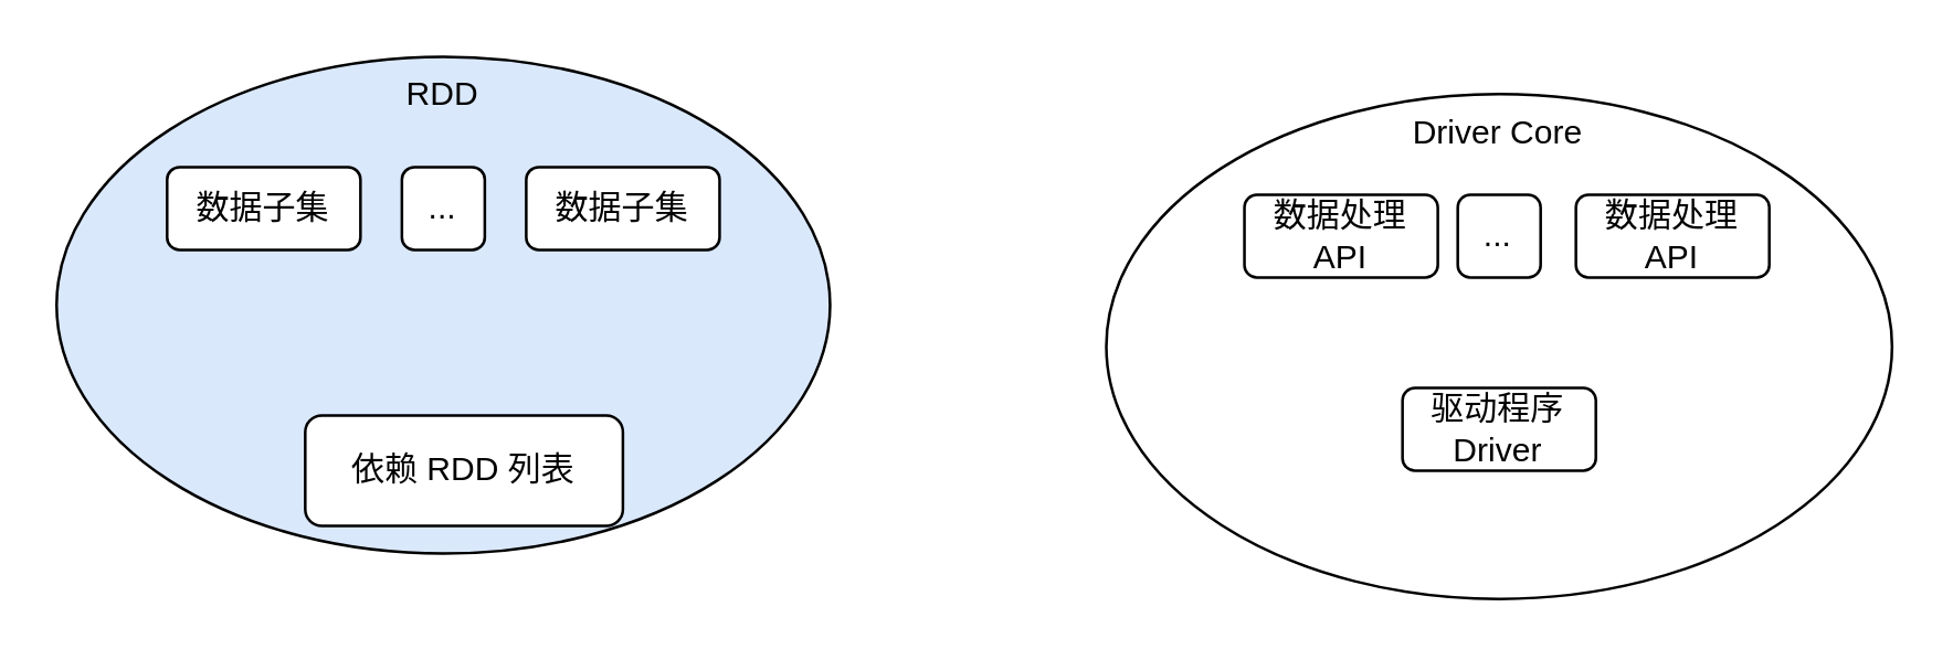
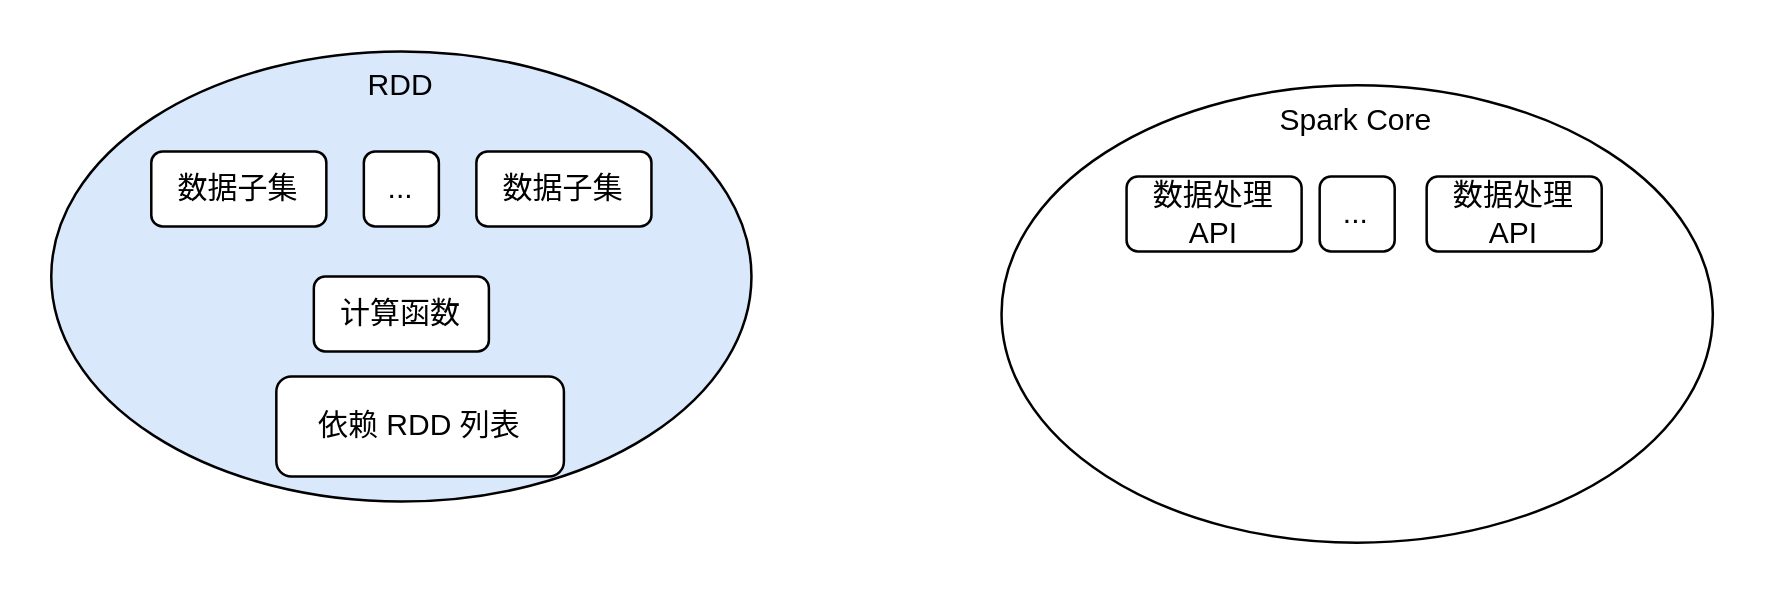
- <mxCell id="8" value="Driver Core" style="ellipse;whiteSpace=wrap;html=1;verticalAlign=top;" parent="1" vertex="1"><mxGeometry x="400" y="33.57" width="284.44" height="182.86" as="geometry" /></mxCell>
+ <mxCell id="8" value="Spark Core" style="ellipse;whiteSpace=wrap;html=1;verticalAlign=top;" parent="1" vertex="1"><mxGeometry x="400" y="33.57" width="284.44" height="182.86" as="geometry" /></mxCell>
+ <mxCell id="6" value="计算函数" style="rounded=1;whiteSpace=wrap;html=1;" parent="1" vertex="1"><mxGeometry x="125" y="110" width="70" height="30" as="geometry" /></mxCell>
- <mxCell id="12" value="驱动程序 Driver" style="rounded=1;whiteSpace=wrap;html=1;" parent="1" vertex="1"><mxGeometry x="507.22" y="140" width="70" height="30" as="geometry" /></mxCell>
